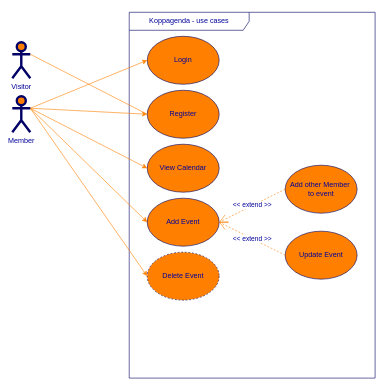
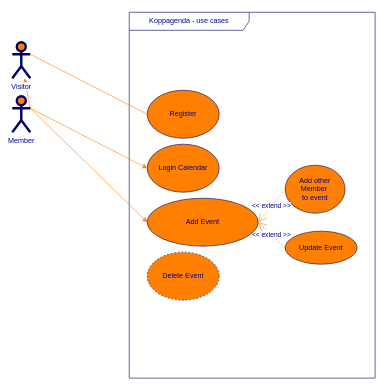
- <mxCell id="3" value="Login" style="ellipse;whiteSpace=wrap;html=1;fillColor=#FF8000;strokeColor=#000066;fontColor=#000099;" parent="1" vertex="1"><mxGeometry x="245" y="60" width="120" height="80" as="geometry" /></mxCell>
- <mxCell id="9" style="html=1;exitX=1;exitY=0.333;exitPerimeter=0;entryX=0;entryY=0.5;jettySize=auto;orthogonalLoop=1;fillColor=#f8cecc;strokeColor=#FF8000;curved=1;fontColor=#000099;" parent="1" source="14" target="3" edge="1"><mxGeometry relative="1" as="geometry" /></mxCell>
- <mxCell id="10" style="html=1;exitX=1;exitY=0.333;exitPerimeter=0;entryX=0;entryY=0.5;jettySize=auto;orthogonalLoop=1;curved=1;fontColor=#000099;strokeColor=#FF8000;" parent="1" source="14" target="4" edge="1"><mxGeometry relative="1" as="geometry" /></mxCell>
+ <mxCell id="10" style="html=1;exitX=1;exitY=0.333;exitPerimeter=0;jettySize=auto;orthogonalLoop=1;curved=1;fontColor=#000099;strokeColor=#FF8000;" parent="1" source="14" target="15" edge="1"><mxGeometry relative="1" as="geometry" /></mxCell>
- <mxCell id="5" value="View Calendar" style="ellipse;whiteSpace=wrap;html=1;fillColor=#FF8000;strokeColor=#000066;fontColor=#000099;" parent="1" vertex="1"><mxGeometry x="245" y="240" width="120" height="80" as="geometry" /></mxCell>
+ <mxCell id="5" value="Login Calendar" style="ellipse;whiteSpace=wrap;html=1;fillColor=#FF8000;strokeColor=#000066;fontColor=#000099;" parent="1" vertex="1"><mxGeometry x="245" y="240" width="120" height="80" as="geometry" /></mxCell>
- <mxCell id="8" value="Add other Member&amp;nbsp;&lt;br&gt;to event" style="ellipse;whiteSpace=wrap;html=1;fillColor=#FF8000;strokeColor=#000066;fontColor=#000099;" parent="1" vertex="1"><mxGeometry x="475" y="275" width="120" height="80" as="geometry" /></mxCell>
+ <mxCell id="8" value="Add other Member&amp;nbsp;&lt;br&gt;to event" style="ellipse;whiteSpace=wrap;html=1;fillColor=#FF8000;strokeColor=#000066;fontColor=#000099;" parent="1" vertex="1"><mxGeometry x="475" y="275" width="100" height="80" as="geometry" /></mxCell>
- <mxCell id="13" style="edgeStyle=none;curved=1;html=1;exitX=1;exitY=0.333;exitPerimeter=0;jettySize=auto;orthogonalLoop=1;strokeColor=#FF8000;entryX=0;entryY=0.5;fontColor=#000099;" parent="1" source="14" target="6" edge="1"><mxGeometry relative="1" as="geometry" /></mxCell>
- <mxCell id="17" value="Add Event" style="ellipse;whiteSpace=wrap;html=1;fillColor=#FF8000;strokeColor=#000066;fontColor=#000099;" parent="1" vertex="1"><mxGeometry x="245" y="330" width="120" height="80" as="geometry" /></mxCell>
+ <mxCell id="17" value="Add Event" style="ellipse;whiteSpace=wrap;html=1;fillColor=#FF8000;strokeColor=#000066;fontColor=#000099;" parent="1" vertex="1"><mxGeometry x="245" y="330" width="185" height="80" as="geometry" /></mxCell>
- <mxCell id="7" value="Update Event" style="ellipse;whiteSpace=wrap;html=1;fillColor=#FF8000;strokeColor=#000066;fontColor=#000099;" parent="1" vertex="1"><mxGeometry x="475" y="385" width="120" height="80" as="geometry" /></mxCell>
+ <mxCell id="7" value="Update Event" style="ellipse;whiteSpace=wrap;html=1;fillColor=#FF8000;strokeColor=#000066;fontColor=#000099;" parent="1" vertex="1"><mxGeometry x="475" y="385" width="120" height="55" as="geometry" /></mxCell>
